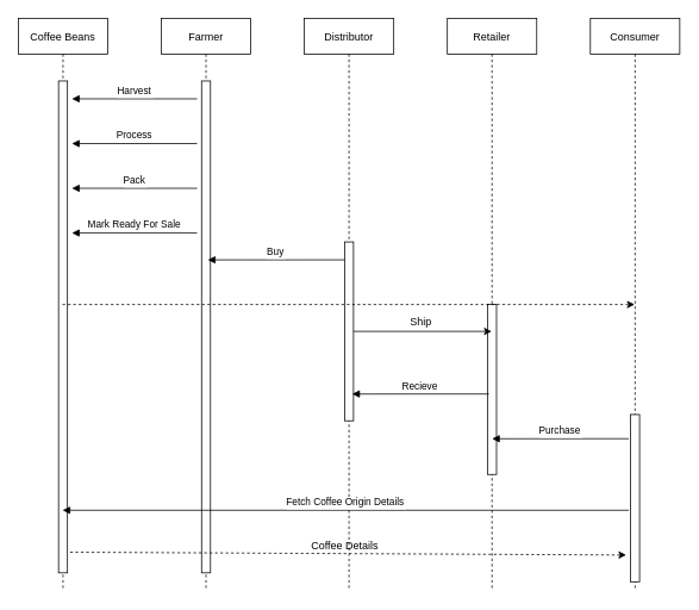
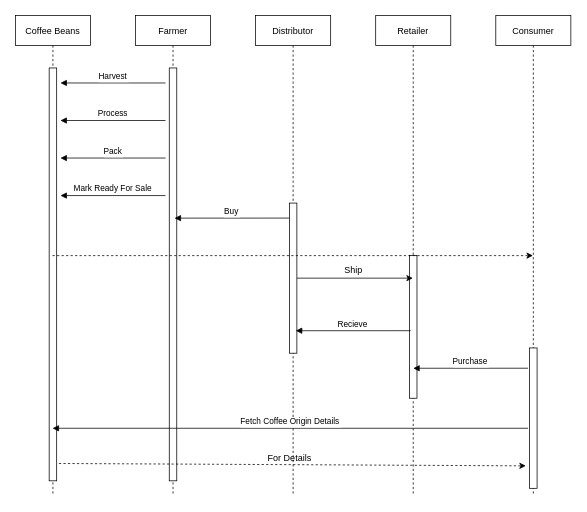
- <mxCell id="24" value="Coffee Details" style="text;html=1;align=center;verticalAlign=middle;resizable=0;points=[];autosize=1;strokeColor=none;" vertex="1" parent="1"><mxGeometry x="340" y="600" width="90" height="20" as="geometry" /></mxCell>
+ <mxCell id="24" value="For Details" style="text;html=1;align=center;verticalAlign=middle;resizable=0;points=[];autosize=1;strokeColor=none;" vertex="1" parent="1"><mxGeometry x="340" y="600" width="90" height="20" as="geometry" /></mxCell>
